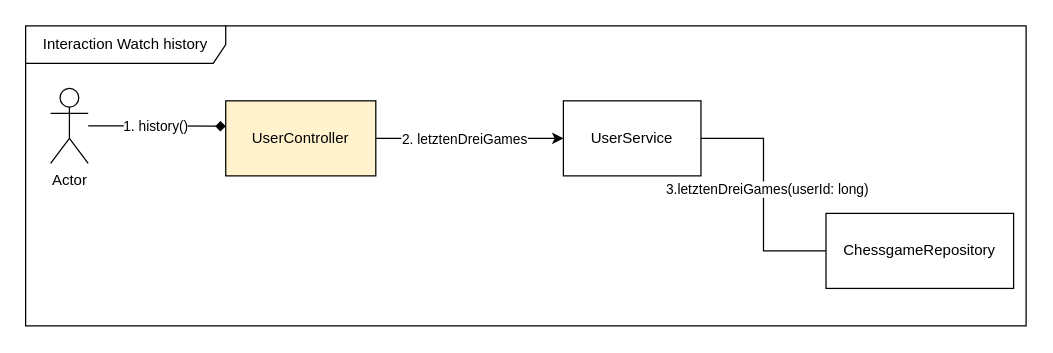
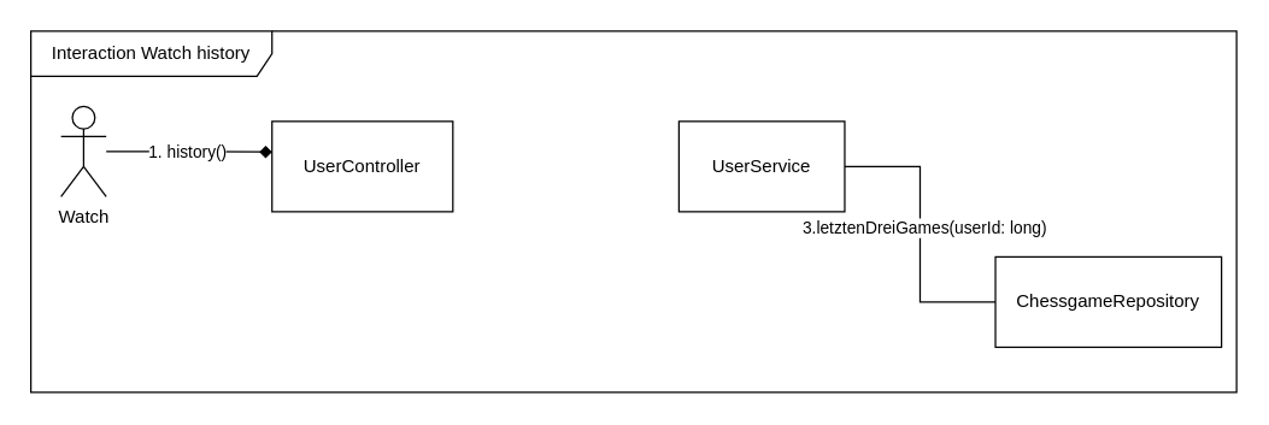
- <mxCell id="6" value="UserController" style="html=1;align=center;verticalAlign=middle;dashed=0;whiteSpace=wrap;fillColor=#fff2cc;" vertex="1" parent="2"><mxGeometry x="160" y="60" width="120" height="60" as="geometry" /></mxCell>
+ <mxCell id="6" value="UserController" style="html=1;align=center;verticalAlign=middle;dashed=0;whiteSpace=wrap;" vertex="1" parent="2"><mxGeometry x="160" y="60" width="120" height="60" as="geometry" /></mxCell>
- <mxCell id="4" style="edgeStyle=orthogonalEdgeStyle;rounded=0;orthogonalLoop=1;jettySize=auto;html=1;entryX=0;entryY=0.5;entryDx=0;entryDy=0;" edge="1" parent="2" source="6" target="11"><mxGeometry relative="1" as="geometry" /></mxCell>
- <mxCell id="5" value="2. letztenDreiGames" style="edgeLabel;html=1;align=center;verticalAlign=middle;resizable=0;points=[];" vertex="1" connectable="0" parent="4"><mxGeometry x="0.056" y="-1" relative="1" as="geometry"><mxPoint x="-9" y="-1" as="offset" /></mxGeometry></mxCell>
- <mxCell id="3" value="Actor" style="shape=umlActor;verticalLabelPosition=bottom;verticalAlign=top;html=1;outlineConnect=0;" vertex="1" parent="2"><mxGeometry x="20" y="50" width="30" height="60" as="geometry" /></mxCell>
+ <mxCell id="3" value="Watch" style="shape=umlActor;verticalLabelPosition=bottom;verticalAlign=top;html=1;outlineConnect=0;" vertex="1" parent="2"><mxGeometry x="20" y="50" width="30" height="60" as="geometry" /></mxCell>
